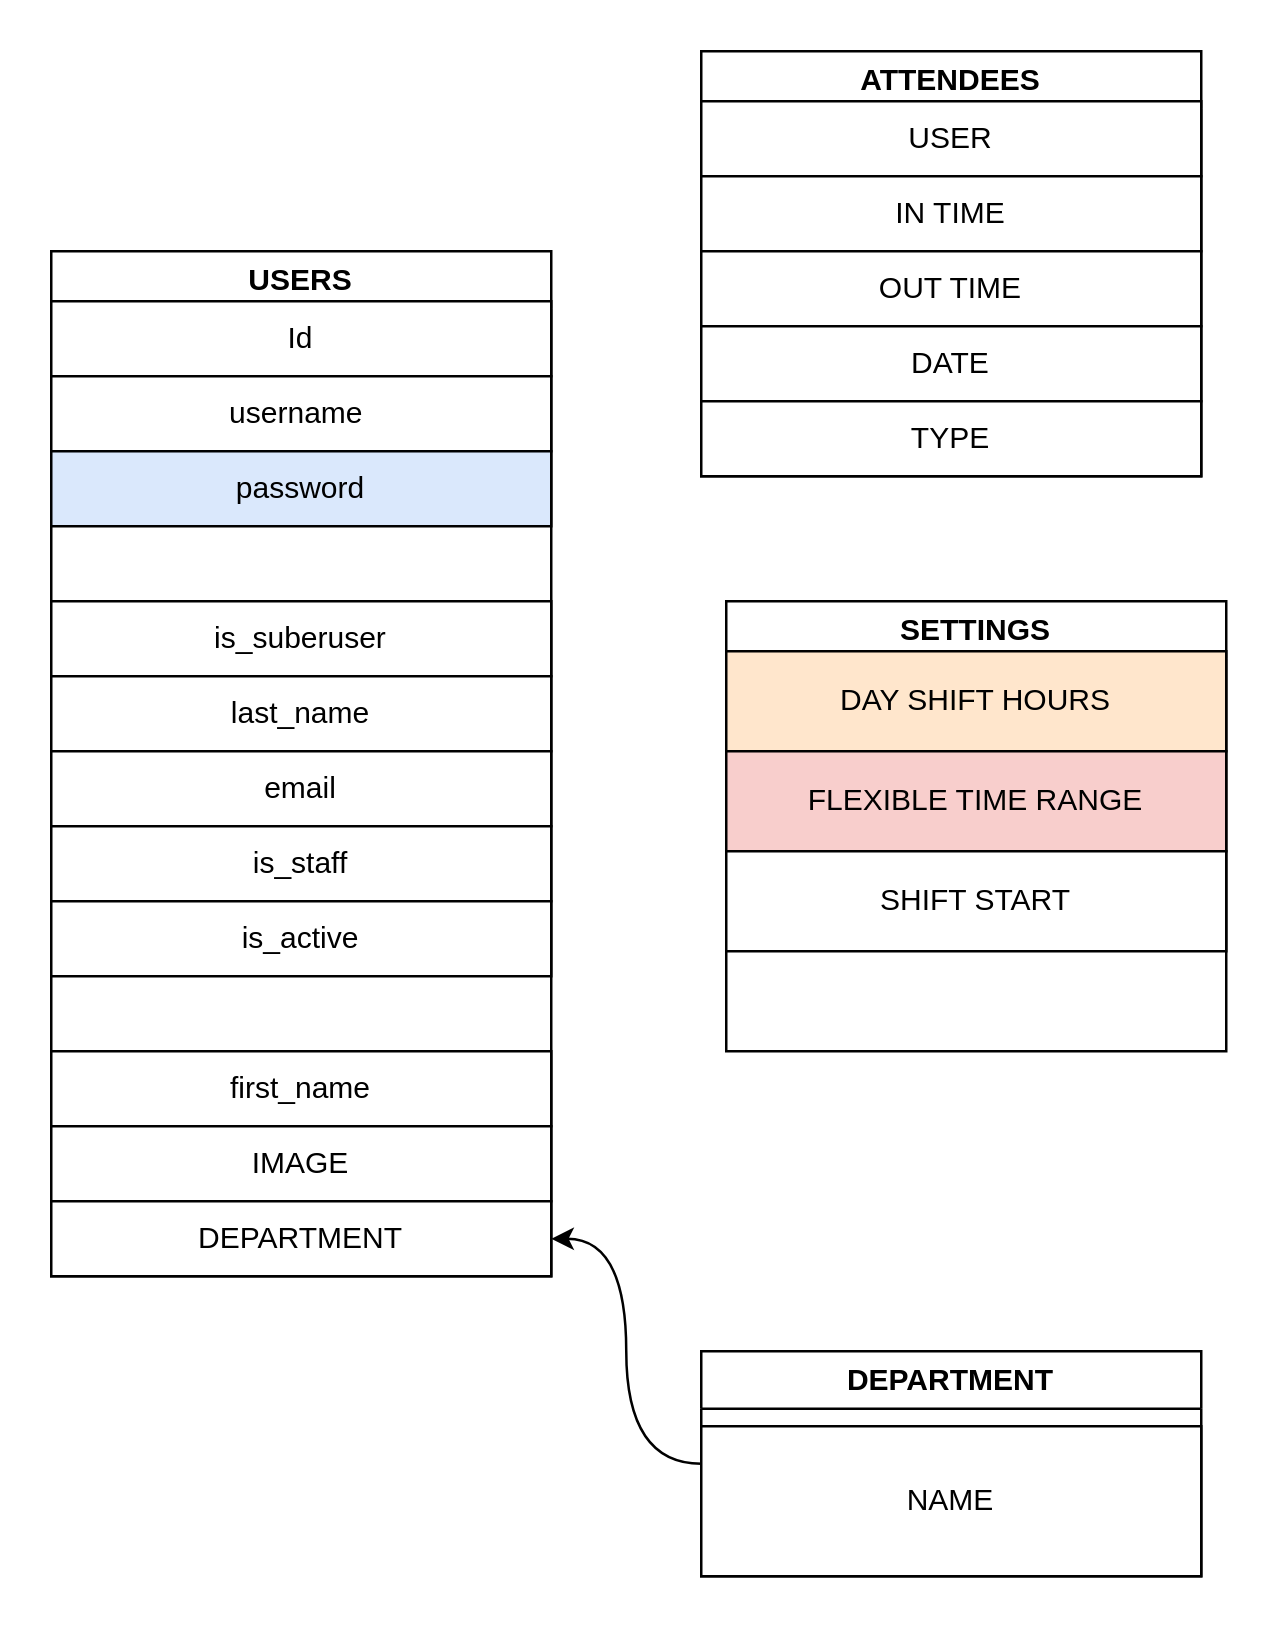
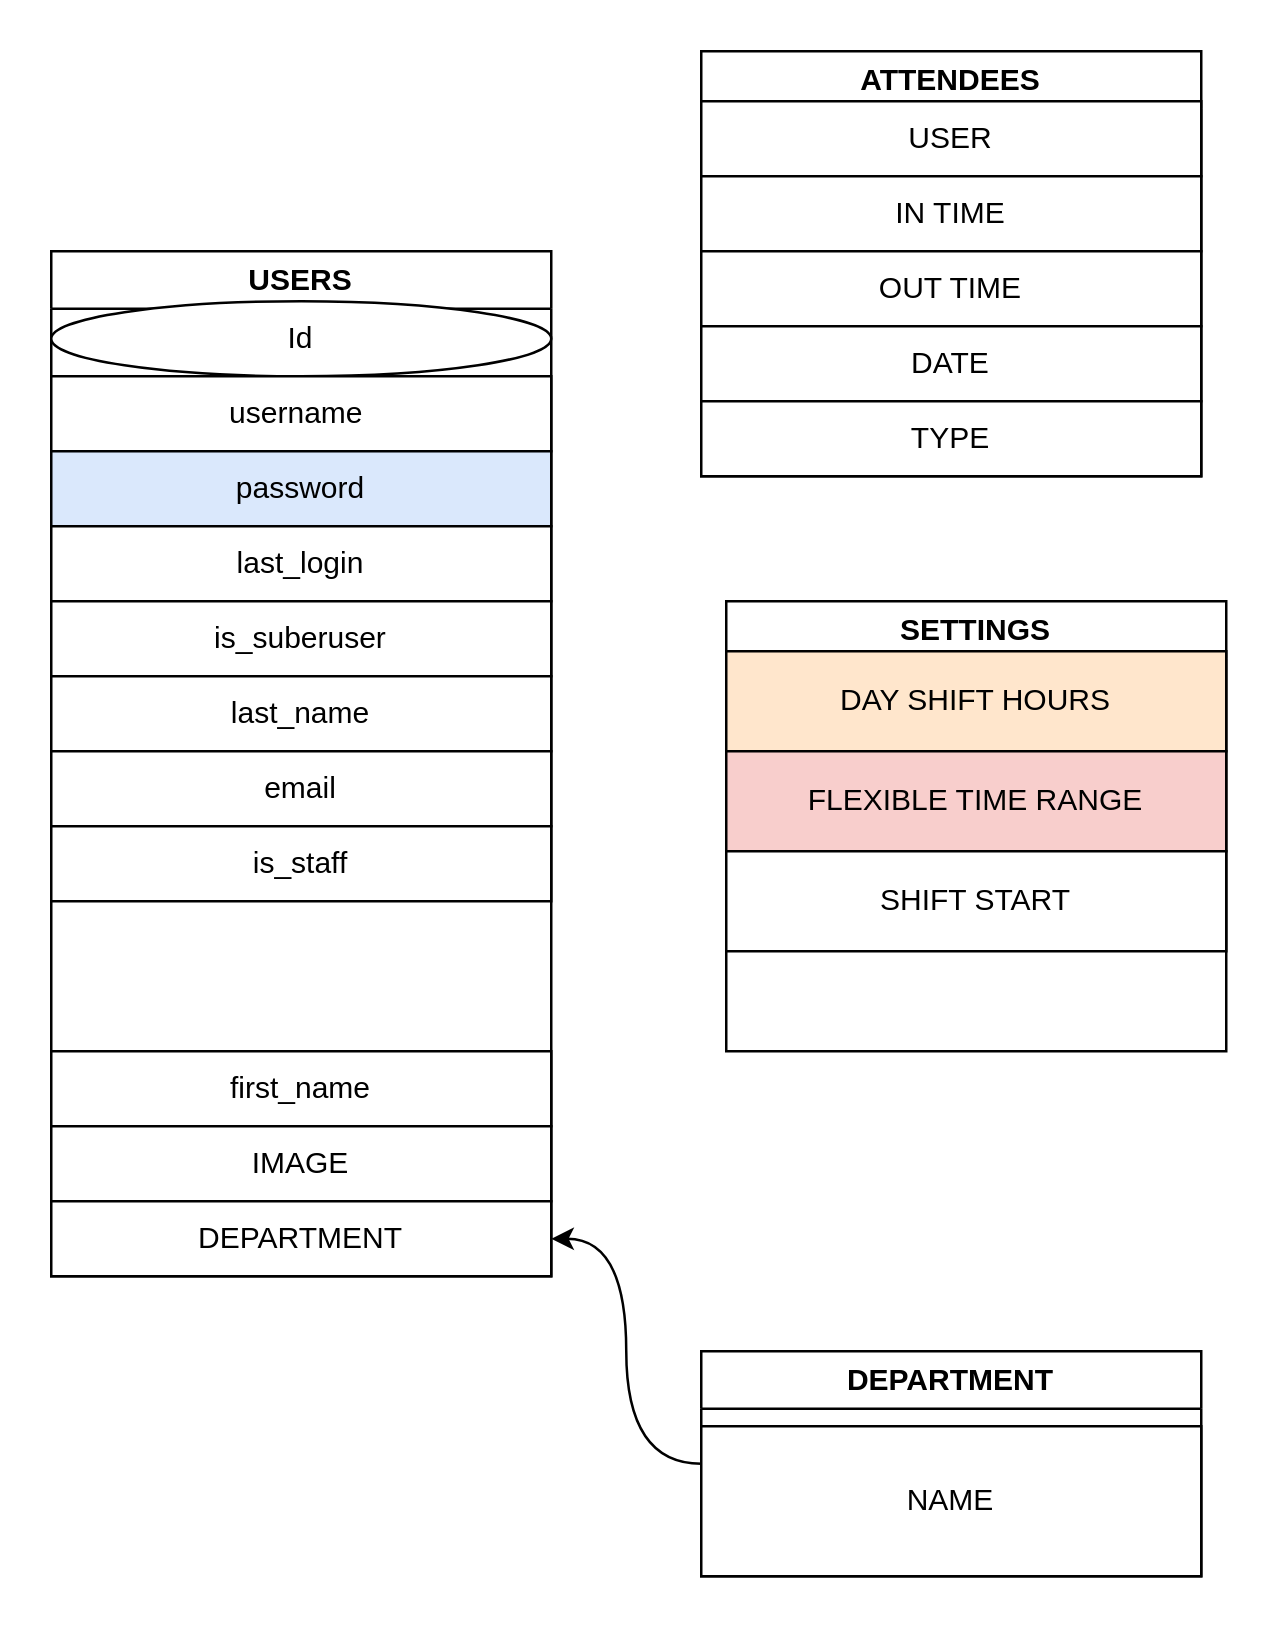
- <mxCell id="3" value="Id" style="whiteSpace=wrap;html=1;" vertex="1" parent="2"><mxGeometry y="20" width="200" height="30" as="geometry" /></mxCell>
+ <mxCell id="3" value="Id" style="ellipse;whiteSpace=wrap;html=1;" vertex="1" parent="2"><mxGeometry y="20" width="200" height="30" as="geometry" /></mxCell>
+ <mxCell id="6" value="last_login" style="whiteSpace=wrap;html=1;" vertex="1" parent="2"><mxGeometry y="110" width="200" height="30" as="geometry" /></mxCell>
- <mxCell id="11" value="is_active" style="whiteSpace=wrap;html=1;" vertex="1" parent="2"><mxGeometry y="260" width="200" height="30" as="geometry" /></mxCell>
